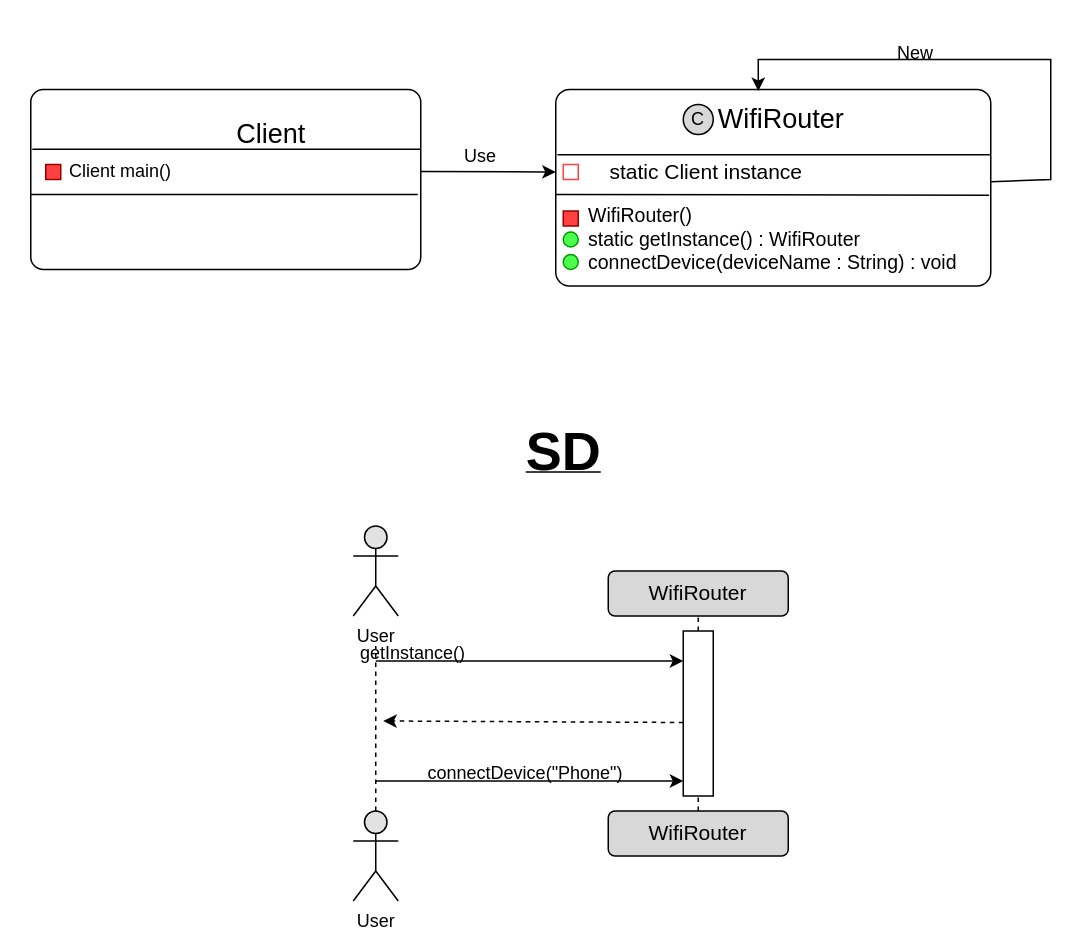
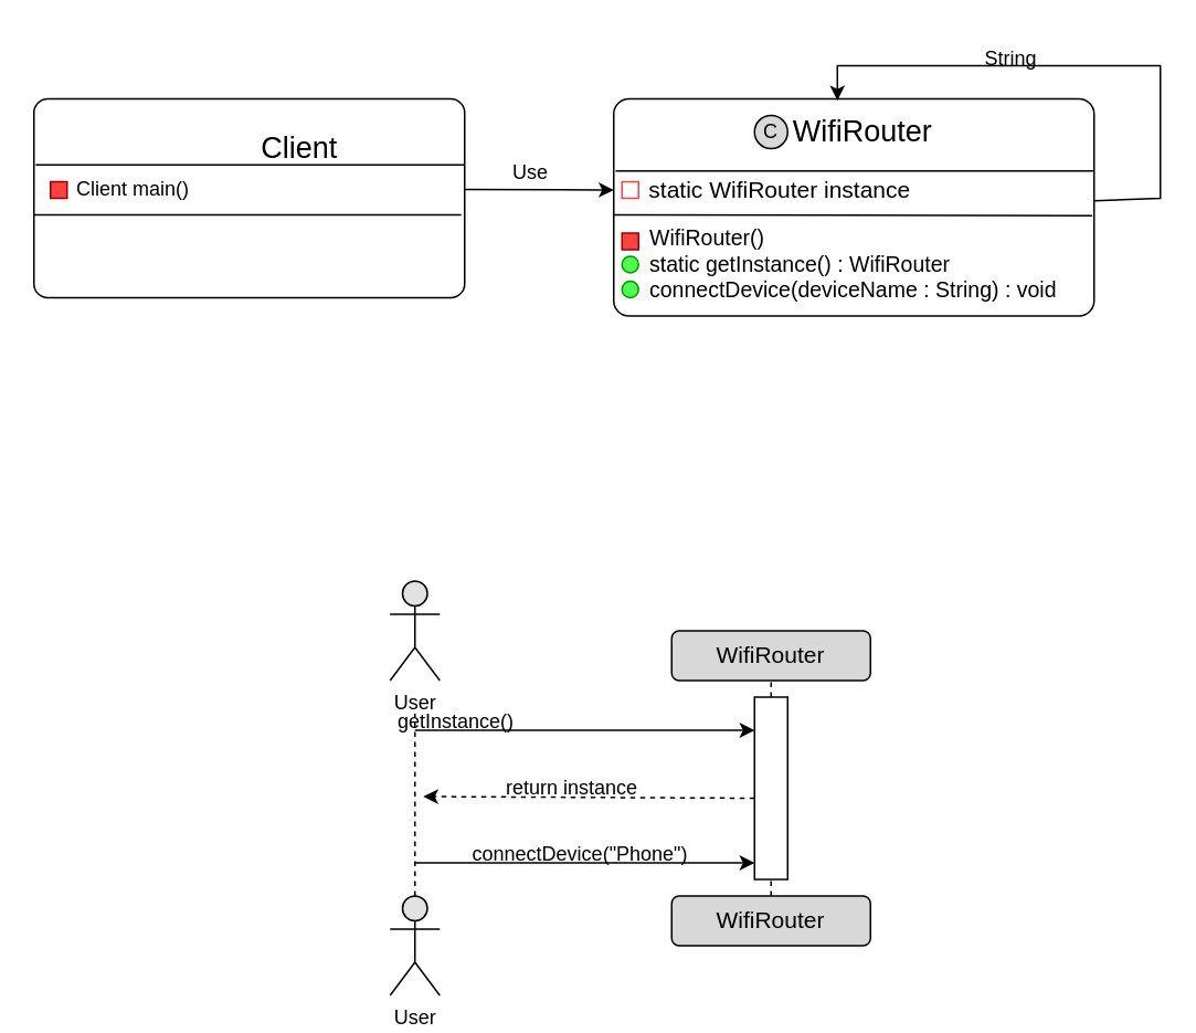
- <mxCell id="17" value="New" style="text;html=1;align=center;verticalAlign=middle;whiteSpace=wrap;rounded=0;" parent="1" vertex="1"><mxGeometry x="580" y="20" width="60" height="30" as="geometry" /></mxCell>
+ <mxCell id="17" value="String" style="text;html=1;align=center;verticalAlign=middle;whiteSpace=wrap;rounded=0;" parent="1" vertex="1"><mxGeometry x="580" y="20" width="60" height="30" as="geometry" /></mxCell>
- <mxCell id="8" value="&lt;font style=&quot;font-size: 14px;&quot;&gt;static Client instance&lt;/font&gt;" style="text;html=1;align=center;verticalAlign=middle;resizable=0;points=[];autosize=1;strokeColor=none;fillColor=none;" parent="1" vertex="1"><mxGeometry x="380" y="99" width="180" height="30" as="geometry" /></mxCell>
+ <mxCell id="8" value="&lt;font style=&quot;font-size: 14px;&quot;&gt;static WifiRouter instance&lt;/font&gt;" style="text;html=1;align=center;verticalAlign=middle;resizable=0;points=[];autosize=1;strokeColor=none;fillColor=none;" parent="1" vertex="1"><mxGeometry x="380" y="99" width="180" height="30" as="geometry" /></mxCell>
- <mxCell id="34" value="&lt;font style=&quot;font-size: 36px;&quot;&gt;SD&lt;/font&gt;" style="text;html=1;align=center;verticalAlign=middle;resizable=0;points=[];autosize=1;strokeColor=none;fillColor=none;fontStyle=5" parent="1" vertex="1"><mxGeometry x="340" y="270" width="70" height="60" as="geometry" /></mxCell>
+ <mxCell id="28" value="return instance" style="text;strokeColor=none;align=center;fillColor=none;html=1;verticalAlign=middle;whiteSpace=wrap;rounded=0;" parent="1" vertex="1"><mxGeometry x="300" y="460" width="90" height="30" as="geometry" /></mxCell>
